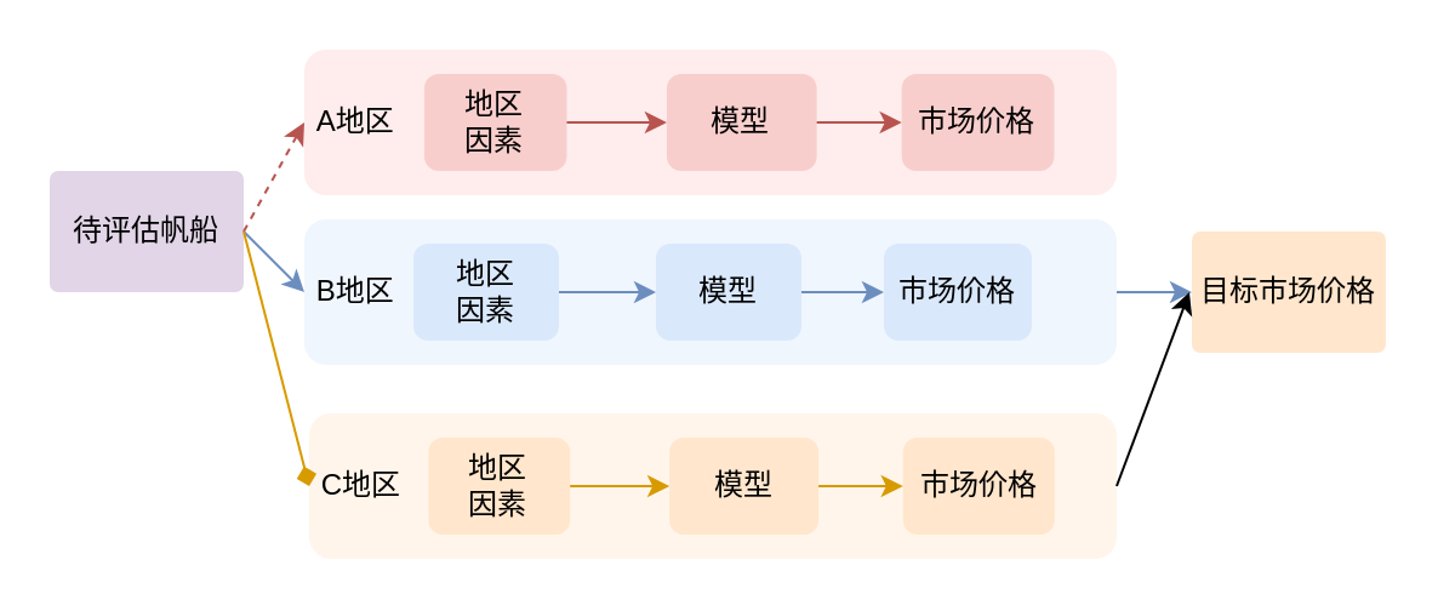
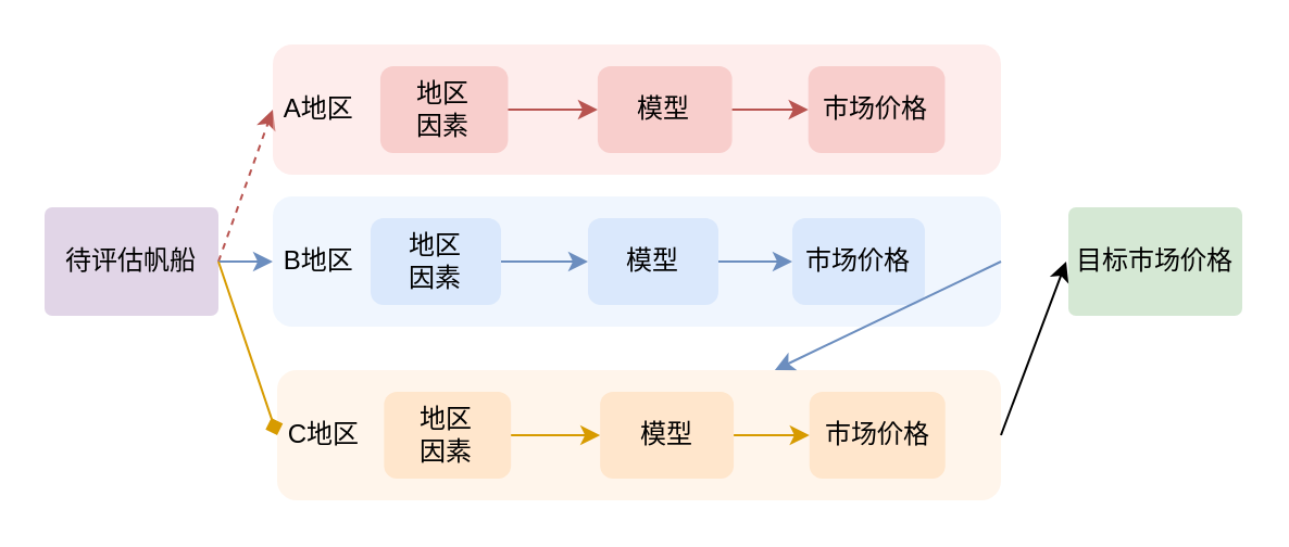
- <mxCell id="3" value="待评估帆船" style="rounded=1;whiteSpace=wrap;html=1;fillColor=#e1d5e7;strokeColor=none;arcSize=7;" vertex="1" parent="1"><mxGeometry x="20" y="70" width="80" height="50" as="geometry" /></mxCell>
+ <mxCell id="3" value="待评估帆船" style="rounded=1;whiteSpace=wrap;html=1;fillColor=#e1d5e7;strokeColor=none;arcSize=7;" vertex="1" parent="1"><mxGeometry x="20" y="95" width="80" height="50" as="geometry" /></mxCell>
- <mxCell id="12" value="" style="endArrow=classic;html=1;rounded=0;entryX=0;entryY=0.5;entryDx=0;entryDy=0;fillColor=#dae8fc;strokeColor=#6c8ebf;exitX=1;exitY=0.5;exitDx=0;exitDy=0;" edge="1" parent="1" source="2" target="4"><mxGeometry width="50" height="50" relative="1" as="geometry"><mxPoint x="460" y="120" as="sourcePoint" /><mxPoint x="380" y="100" as="targetPoint" /></mxGeometry></mxCell>
+ <mxCell id="12" value="" style="endArrow=classic;html=1;rounded=0;fillColor=#dae8fc;strokeColor=#6c8ebf;exitX=1;exitY=0.5;exitDx=0;exitDy=0;" edge="1" parent="1" source="2" target="21"><mxGeometry width="50" height="50" relative="1" as="geometry"><mxPoint x="460" y="120" as="sourcePoint" /><mxPoint x="380" y="100" as="targetPoint" /></mxGeometry></mxCell>
- <mxCell id="4" value="目标市场价格" style="rounded=1;whiteSpace=wrap;html=1;fillColor=#ffe6cc;strokeColor=none;arcSize=7;" vertex="1" parent="1"><mxGeometry x="491" y="95" width="80" height="50" as="geometry" /></mxCell>
+ <mxCell id="4" value="目标市场价格" style="rounded=1;whiteSpace=wrap;html=1;fillColor=#d5e8d4;strokeColor=none;arcSize=7;" vertex="1" parent="1"><mxGeometry x="491" y="95" width="80" height="50" as="geometry" /></mxCell>
